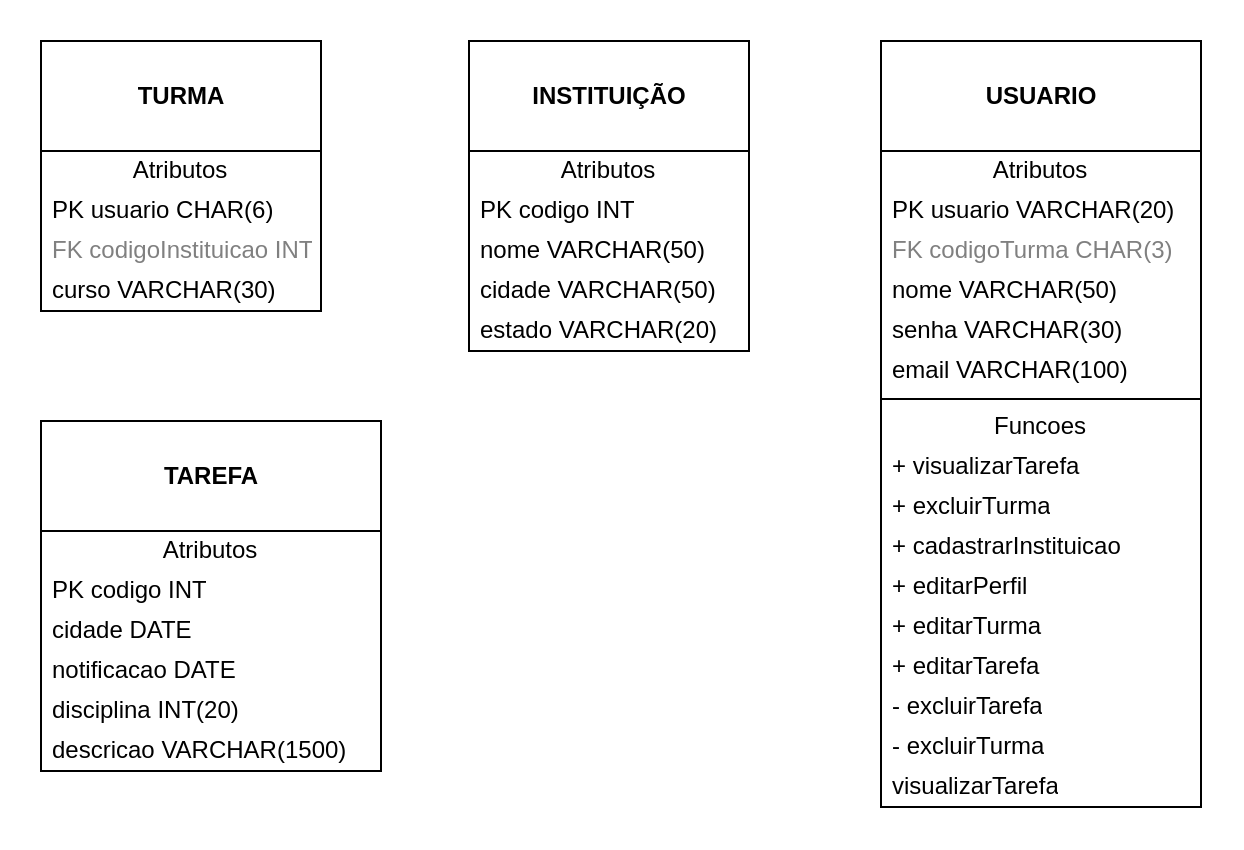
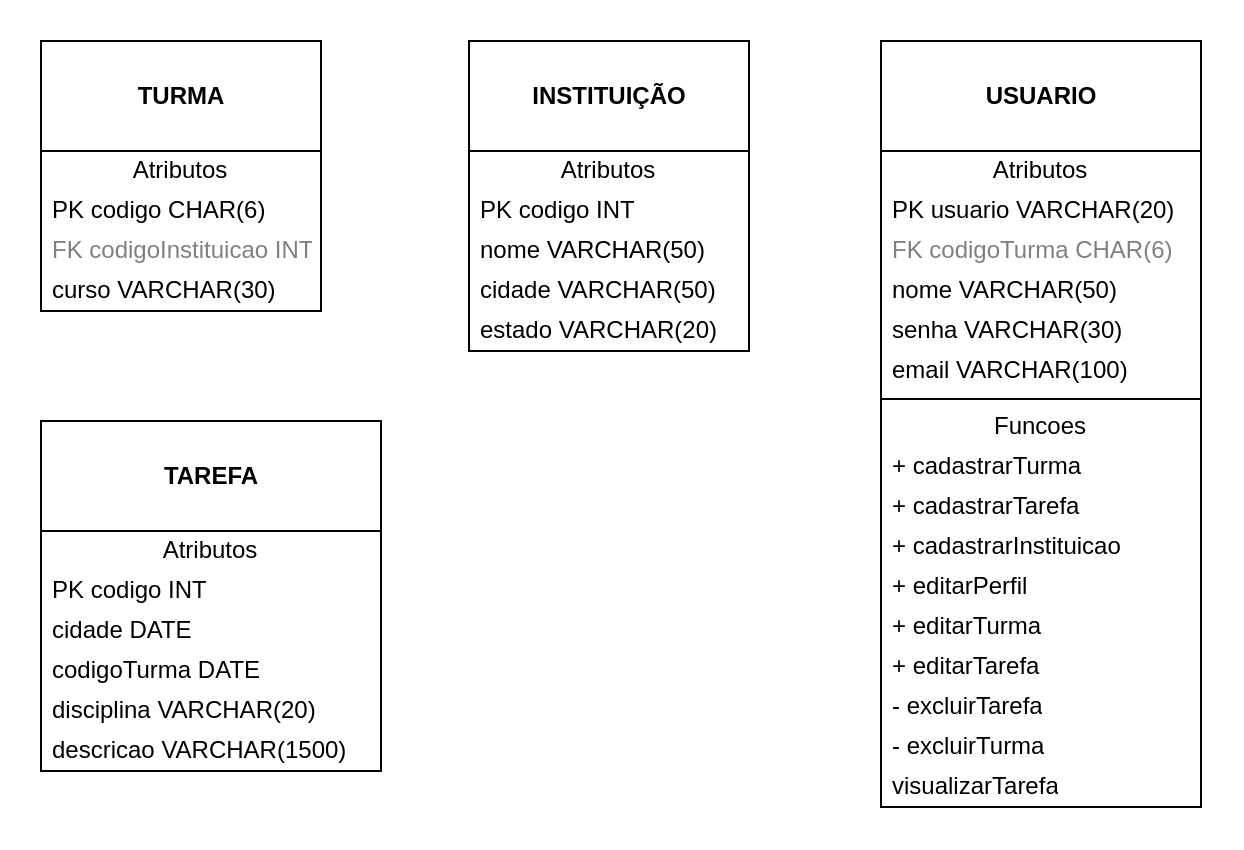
- <mxCell id="4" value="PK usuario CHAR(6)" style="text;html=1;strokeColor=none;fillColor=none;align=left;verticalAlign=middle;spacingLeft=4;spacingRight=4;overflow=hidden;rotatable=0;points=[[0,0.5],[1,0.5]];portConstraint=eastwest;" vertex="1" parent="2"><mxGeometry y="75" width="140" height="20" as="geometry" /></mxCell>
+ <mxCell id="4" value="PK codigo CHAR(6)" style="text;html=1;strokeColor=none;fillColor=none;align=left;verticalAlign=middle;spacingLeft=4;spacingRight=4;overflow=hidden;rotatable=0;points=[[0,0.5],[1,0.5]];portConstraint=eastwest;" vertex="1" parent="2"><mxGeometry y="75" width="140" height="20" as="geometry" /></mxCell>
- <mxCell id="16" value="FK codigoTurma CHAR(3)" style="text;html=1;strokeColor=none;fillColor=none;align=left;verticalAlign=middle;spacingLeft=4;spacingRight=4;overflow=hidden;rotatable=0;points=[[0,0.5],[1,0.5]];portConstraint=eastwest;fontColor=#808080;" vertex="1" parent="13"><mxGeometry y="95" width="160" height="20" as="geometry" /></mxCell>
+ <mxCell id="16" value="FK codigoTurma CHAR(6)" style="text;html=1;strokeColor=none;fillColor=none;align=left;verticalAlign=middle;spacingLeft=4;spacingRight=4;overflow=hidden;rotatable=0;points=[[0,0.5],[1,0.5]];portConstraint=eastwest;fontColor=#808080;" vertex="1" parent="13"><mxGeometry y="95" width="160" height="20" as="geometry" /></mxCell>
- <mxCell id="22" value="+ visualizarTarefa" style="text;html=1;strokeColor=none;fillColor=none;align=left;verticalAlign=middle;spacingLeft=4;spacingRight=4;overflow=hidden;rotatable=0;points=[[0,0.5],[1,0.5]];portConstraint=eastwest;" vertex="1" parent="13"><mxGeometry y="203" width="160" height="20" as="geometry" /></mxCell>
+ <mxCell id="22" value="+ cadastrarTurma" style="text;html=1;strokeColor=none;fillColor=none;align=left;verticalAlign=middle;spacingLeft=4;spacingRight=4;overflow=hidden;rotatable=0;points=[[0,0.5],[1,0.5]];portConstraint=eastwest;" vertex="1" parent="13"><mxGeometry y="203" width="160" height="20" as="geometry" /></mxCell>
- <mxCell id="23" value="+ excluirTurma" style="text;html=1;strokeColor=none;fillColor=none;align=left;verticalAlign=middle;spacingLeft=4;spacingRight=4;overflow=hidden;rotatable=0;points=[[0,0.5],[1,0.5]];portConstraint=eastwest;" vertex="1" parent="13"><mxGeometry y="223" width="160" height="20" as="geometry" /></mxCell>
+ <mxCell id="23" value="+ cadastrarTarefa" style="text;html=1;strokeColor=none;fillColor=none;align=left;verticalAlign=middle;spacingLeft=4;spacingRight=4;overflow=hidden;rotatable=0;points=[[0,0.5],[1,0.5]];portConstraint=eastwest;" vertex="1" parent="13"><mxGeometry y="223" width="160" height="20" as="geometry" /></mxCell>
- <mxCell id="35" value="notificacao DATE" style="text;html=1;strokeColor=none;fillColor=none;align=left;verticalAlign=middle;spacingLeft=4;spacingRight=4;overflow=hidden;rotatable=0;points=[[0,0.5],[1,0.5]];portConstraint=eastwest;" vertex="1" parent="31"><mxGeometry y="115" width="170" height="20" as="geometry" /></mxCell>
+ <mxCell id="35" value="codigoTurma DATE" style="text;html=1;strokeColor=none;fillColor=none;align=left;verticalAlign=middle;spacingLeft=4;spacingRight=4;overflow=hidden;rotatable=0;points=[[0,0.5],[1,0.5]];portConstraint=eastwest;" vertex="1" parent="31"><mxGeometry y="115" width="170" height="20" as="geometry" /></mxCell>
- <mxCell id="36" value="disciplina INT(20)" style="text;html=1;strokeColor=none;fillColor=none;align=left;verticalAlign=middle;spacingLeft=4;spacingRight=4;overflow=hidden;rotatable=0;points=[[0,0.5],[1,0.5]];portConstraint=eastwest;" vertex="1" parent="31"><mxGeometry y="135" width="170" height="20" as="geometry" /></mxCell>
+ <mxCell id="36" value="disciplina VARCHAR(20)" style="text;html=1;strokeColor=none;fillColor=none;align=left;verticalAlign=middle;spacingLeft=4;spacingRight=4;overflow=hidden;rotatable=0;points=[[0,0.5],[1,0.5]];portConstraint=eastwest;" vertex="1" parent="31"><mxGeometry y="135" width="170" height="20" as="geometry" /></mxCell>
